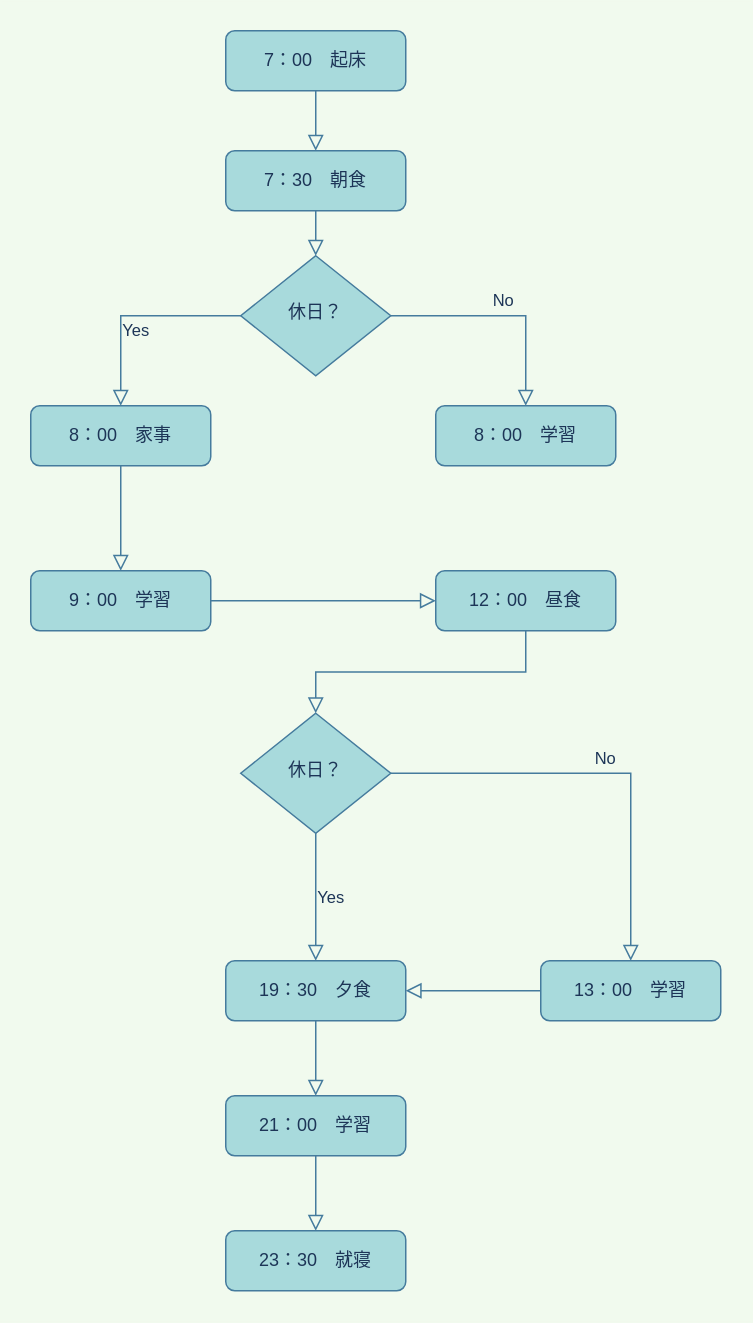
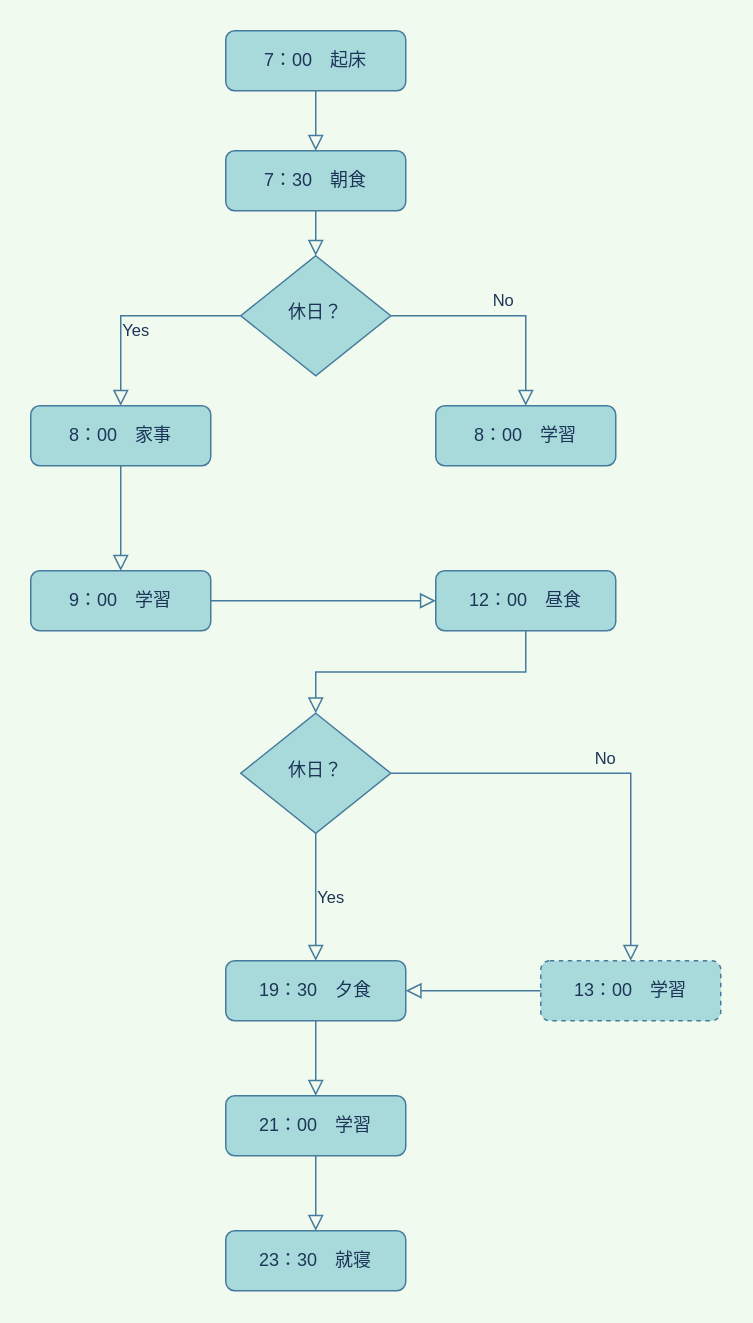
- <mxCell id="11" value="13：00　学習" style="rounded=1;whiteSpace=wrap;html=1;fontSize=12;glass=0;strokeWidth=1;shadow=0;fillColor=#A8DADC;strokeColor=#457B9D;fontColor=#1D3557;" vertex="1" parent="1"><mxGeometry x="360" y="640" width="120" height="40" as="geometry" /></mxCell>
+ <mxCell id="11" value="13：00　学習" style="rounded=1;whiteSpace=wrap;html=1;fontSize=12;glass=0;strokeWidth=1;shadow=0;fillColor=#A8DADC;strokeColor=#457B9D;fontColor=#1D3557;dashed=1;" vertex="1" parent="1"><mxGeometry x="360" y="640" width="120" height="40" as="geometry" /></mxCell>
